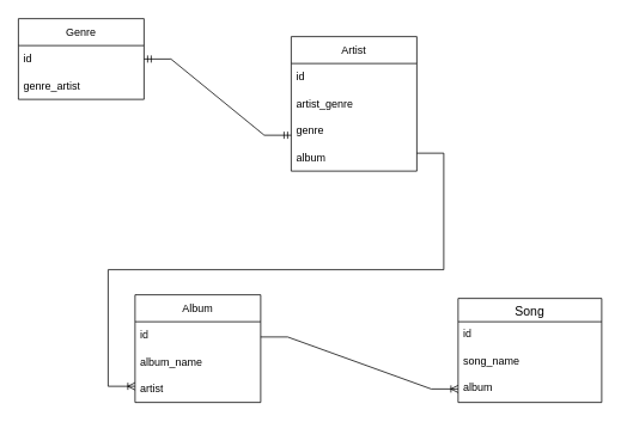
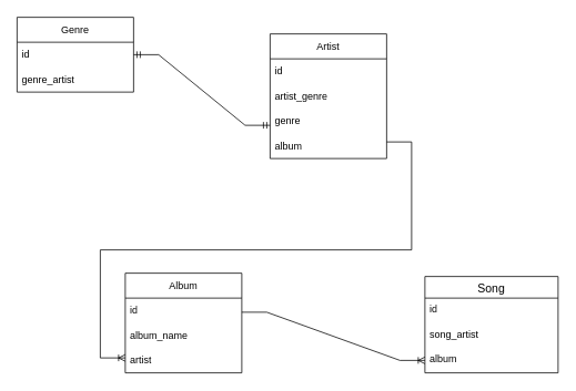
- <mxCell id="17" value="song_name" style="text;strokeColor=none;fillColor=none;spacingLeft=4;spacingRight=4;overflow=hidden;rotatable=0;points=[[0,0.5],[1,0.5]];portConstraint=eastwest;fontSize=12;whiteSpace=wrap;html=1;" vertex="1" parent="15"><mxGeometry y="56" width="160" height="30" as="geometry" /></mxCell>
+ <mxCell id="17" value="song_artist" style="text;strokeColor=none;fillColor=none;spacingLeft=4;spacingRight=4;overflow=hidden;rotatable=0;points=[[0,0.5],[1,0.5]];portConstraint=eastwest;fontSize=12;whiteSpace=wrap;html=1;" vertex="1" parent="15"><mxGeometry y="56" width="160" height="30" as="geometry" /></mxCell>
